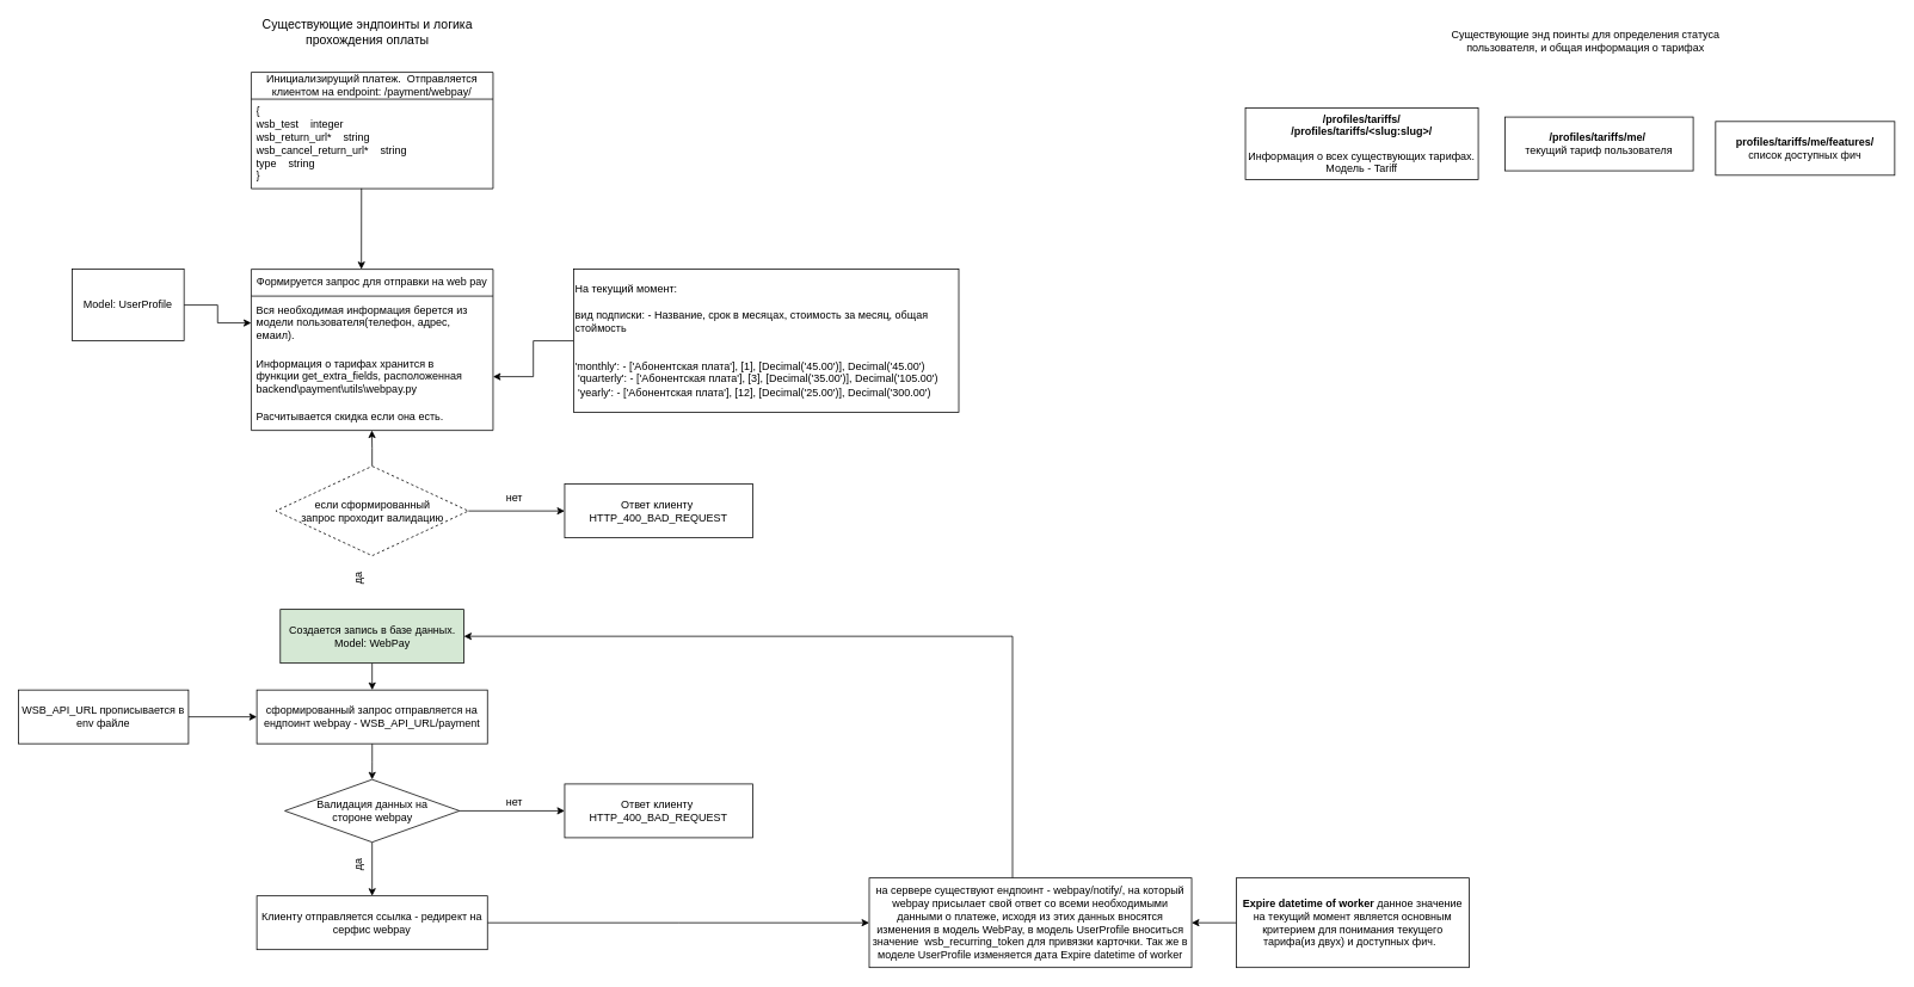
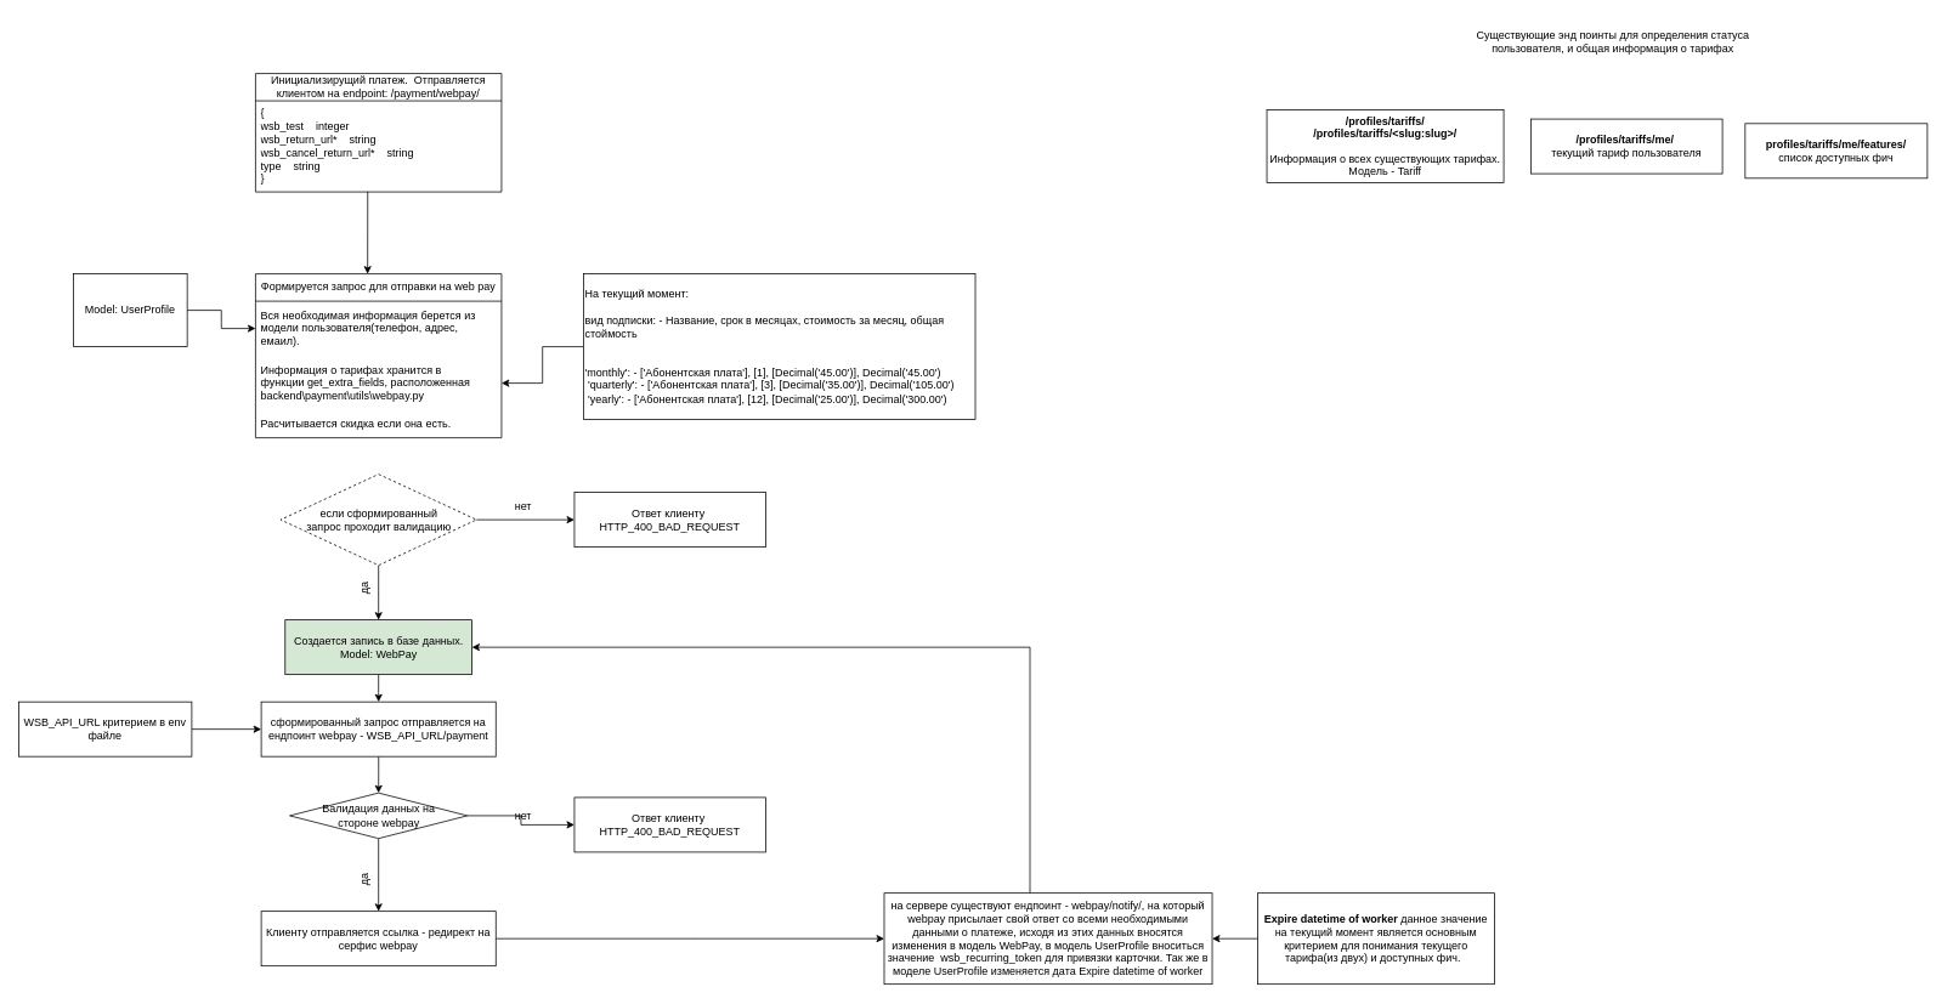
- <mxCell id="2" value="&lt;font style=&quot;font-size: 14px;&quot;&gt;Существующие эндпоинты и логика прохождения оплаты&lt;/font&gt;" style="text;html=1;strokeColor=none;fillColor=none;align=center;verticalAlign=middle;whiteSpace=wrap;rounded=0;" vertex="1" parent="1"><mxGeometry x="270" y="20" width="280" height="30" as="geometry" /></mxCell>
- <mxCell id="14" style="edgeStyle=orthogonalEdgeStyle;rounded=0;orthogonalLoop=1;jettySize=auto;html=1;entryX=0.499;entryY=1;entryDx=0;entryDy=0;entryPerimeter=0;" edge="1" parent="1" source="17" target="9"><mxGeometry relative="1" as="geometry" /></mxCell>
+ <mxCell id="15" style="edgeStyle=orthogonalEdgeStyle;rounded=0;orthogonalLoop=1;jettySize=auto;html=1;entryX=0.5;entryY=0;entryDx=0;entryDy=0;" edge="1" parent="1" source="17" target="19"><mxGeometry relative="1" as="geometry" /></mxCell>
- <mxCell id="24" value="WSB_API_URL прописывается в env файле" style="rounded=0;whiteSpace=wrap;html=1;" vertex="1" parent="1"><mxGeometry x="20" y="770" width="190" height="60" as="geometry" /></mxCell>
+ <mxCell id="24" value="WSB_API_URL критерием в env файле" style="rounded=0;whiteSpace=wrap;html=1;" vertex="1" parent="1"><mxGeometry x="20" y="770" width="190" height="60" as="geometry" /></mxCell>
- <mxCell id="27" value="Валидация данных на&lt;br&gt;стороне webpay" style="rhombus;whiteSpace=wrap;html=1;" vertex="1" parent="1"><mxGeometry x="317.5" y="870" width="195" height="70" as="geometry" /></mxCell>
+ <mxCell id="27" value="Валидация данных на&lt;br&gt;стороне webpay" style="rhombus;whiteSpace=wrap;html=1;" vertex="1" parent="1"><mxGeometry x="317.5" y="870" width="195" height="50" as="geometry" /></mxCell>
